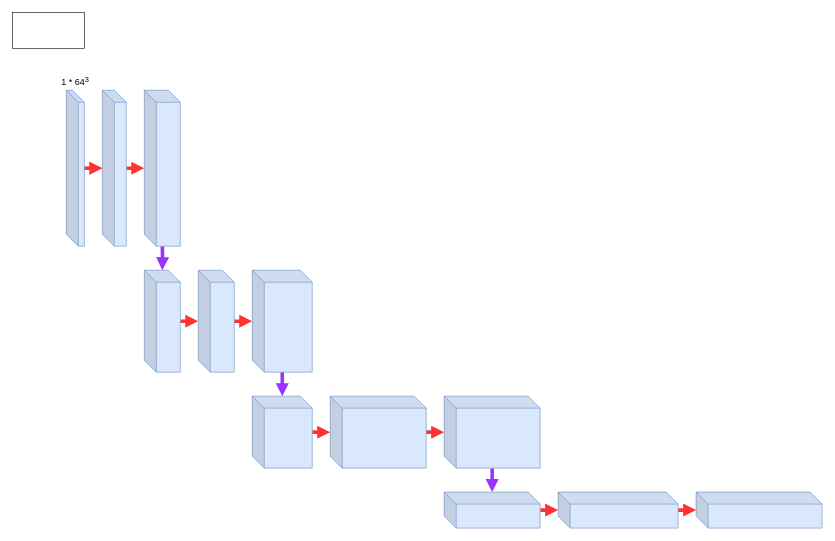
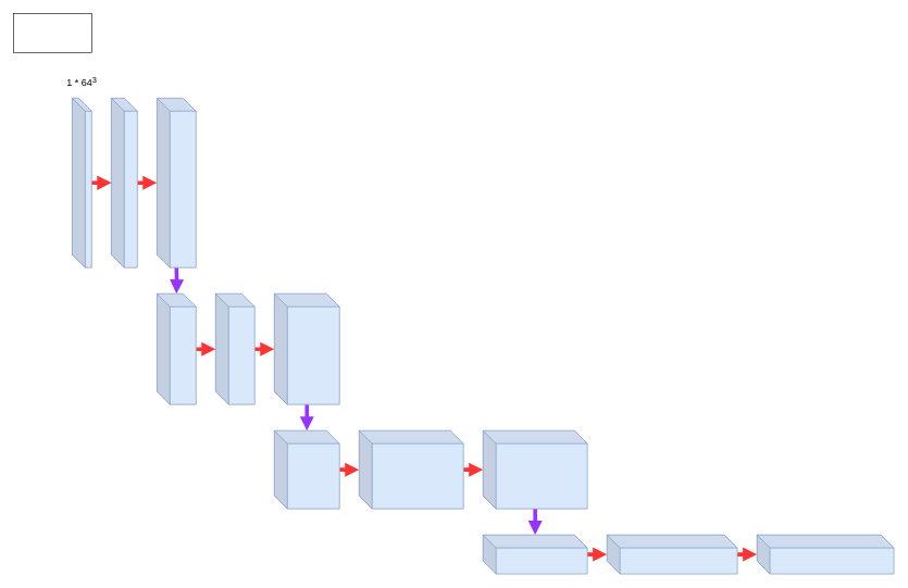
- <mxCell id="27" value="&lt;font style=&quot;font-size: 15px&quot;&gt;1 * 64&lt;sup&gt;3&lt;/sup&gt;&lt;/font&gt;&lt;br&gt;" style="text;html=1;resizable=0;points=[];autosize=1;align=left;verticalAlign=top;spacingTop=-4;" vertex="1" parent="1"><mxGeometry x="100" y="122" width="60" height="20" as="geometry" /></mxCell>
+ <mxCell id="27" value="&lt;font style=&quot;font-size: 15px&quot;&gt;1 * 64&lt;sup&gt;3&lt;/sup&gt;&lt;/font&gt;&lt;br&gt;" style="text;html=1;resizable=0;points=[];autosize=1;align=left;verticalAlign=top;spacingTop=-4;" vertex="1" parent="1"><mxGeometry x="100" y="112" width="60" height="20" as="geometry" /></mxCell>
